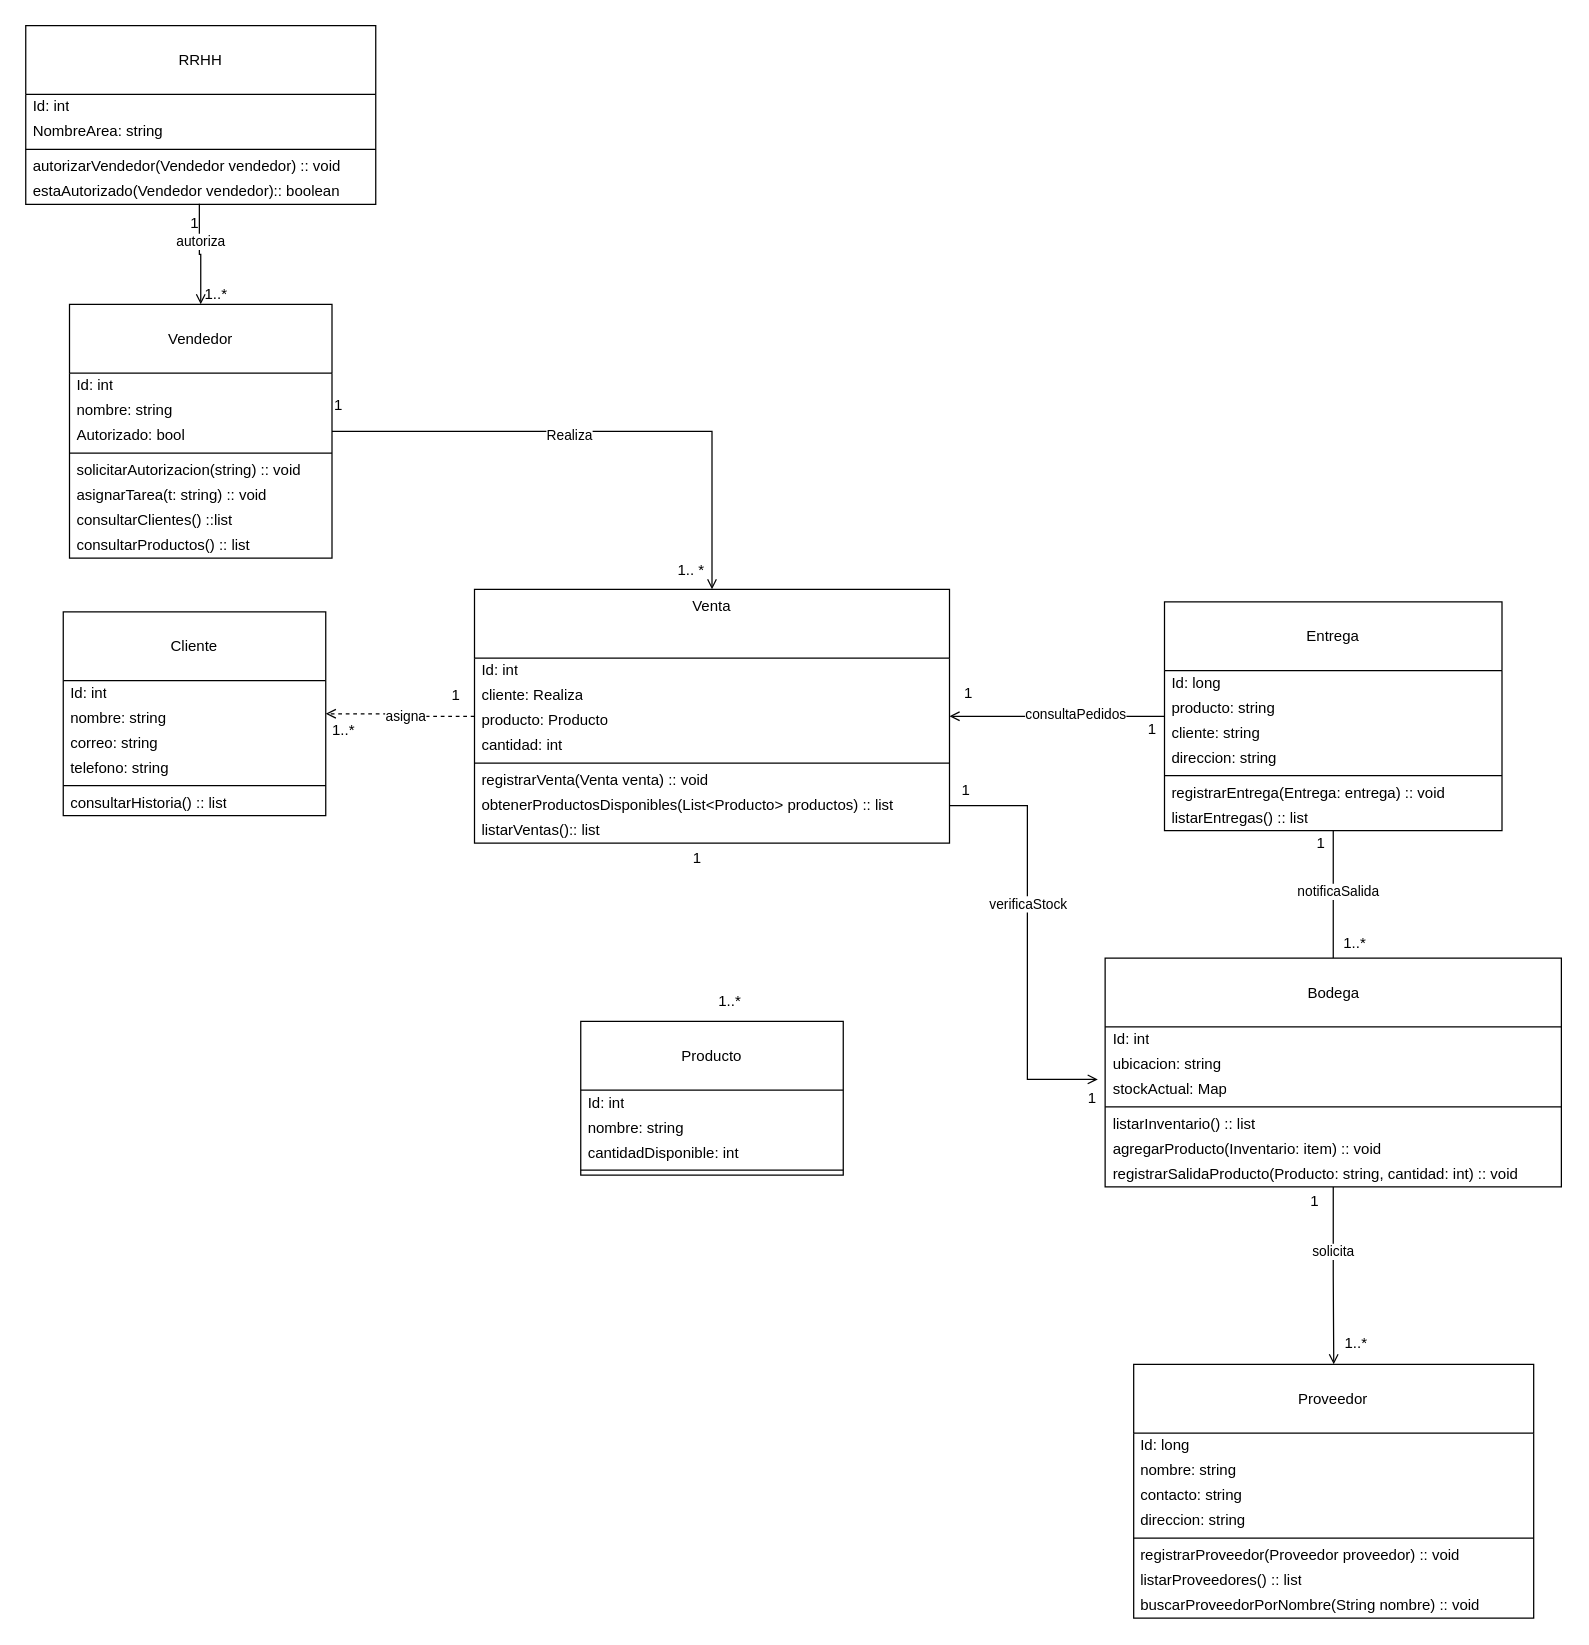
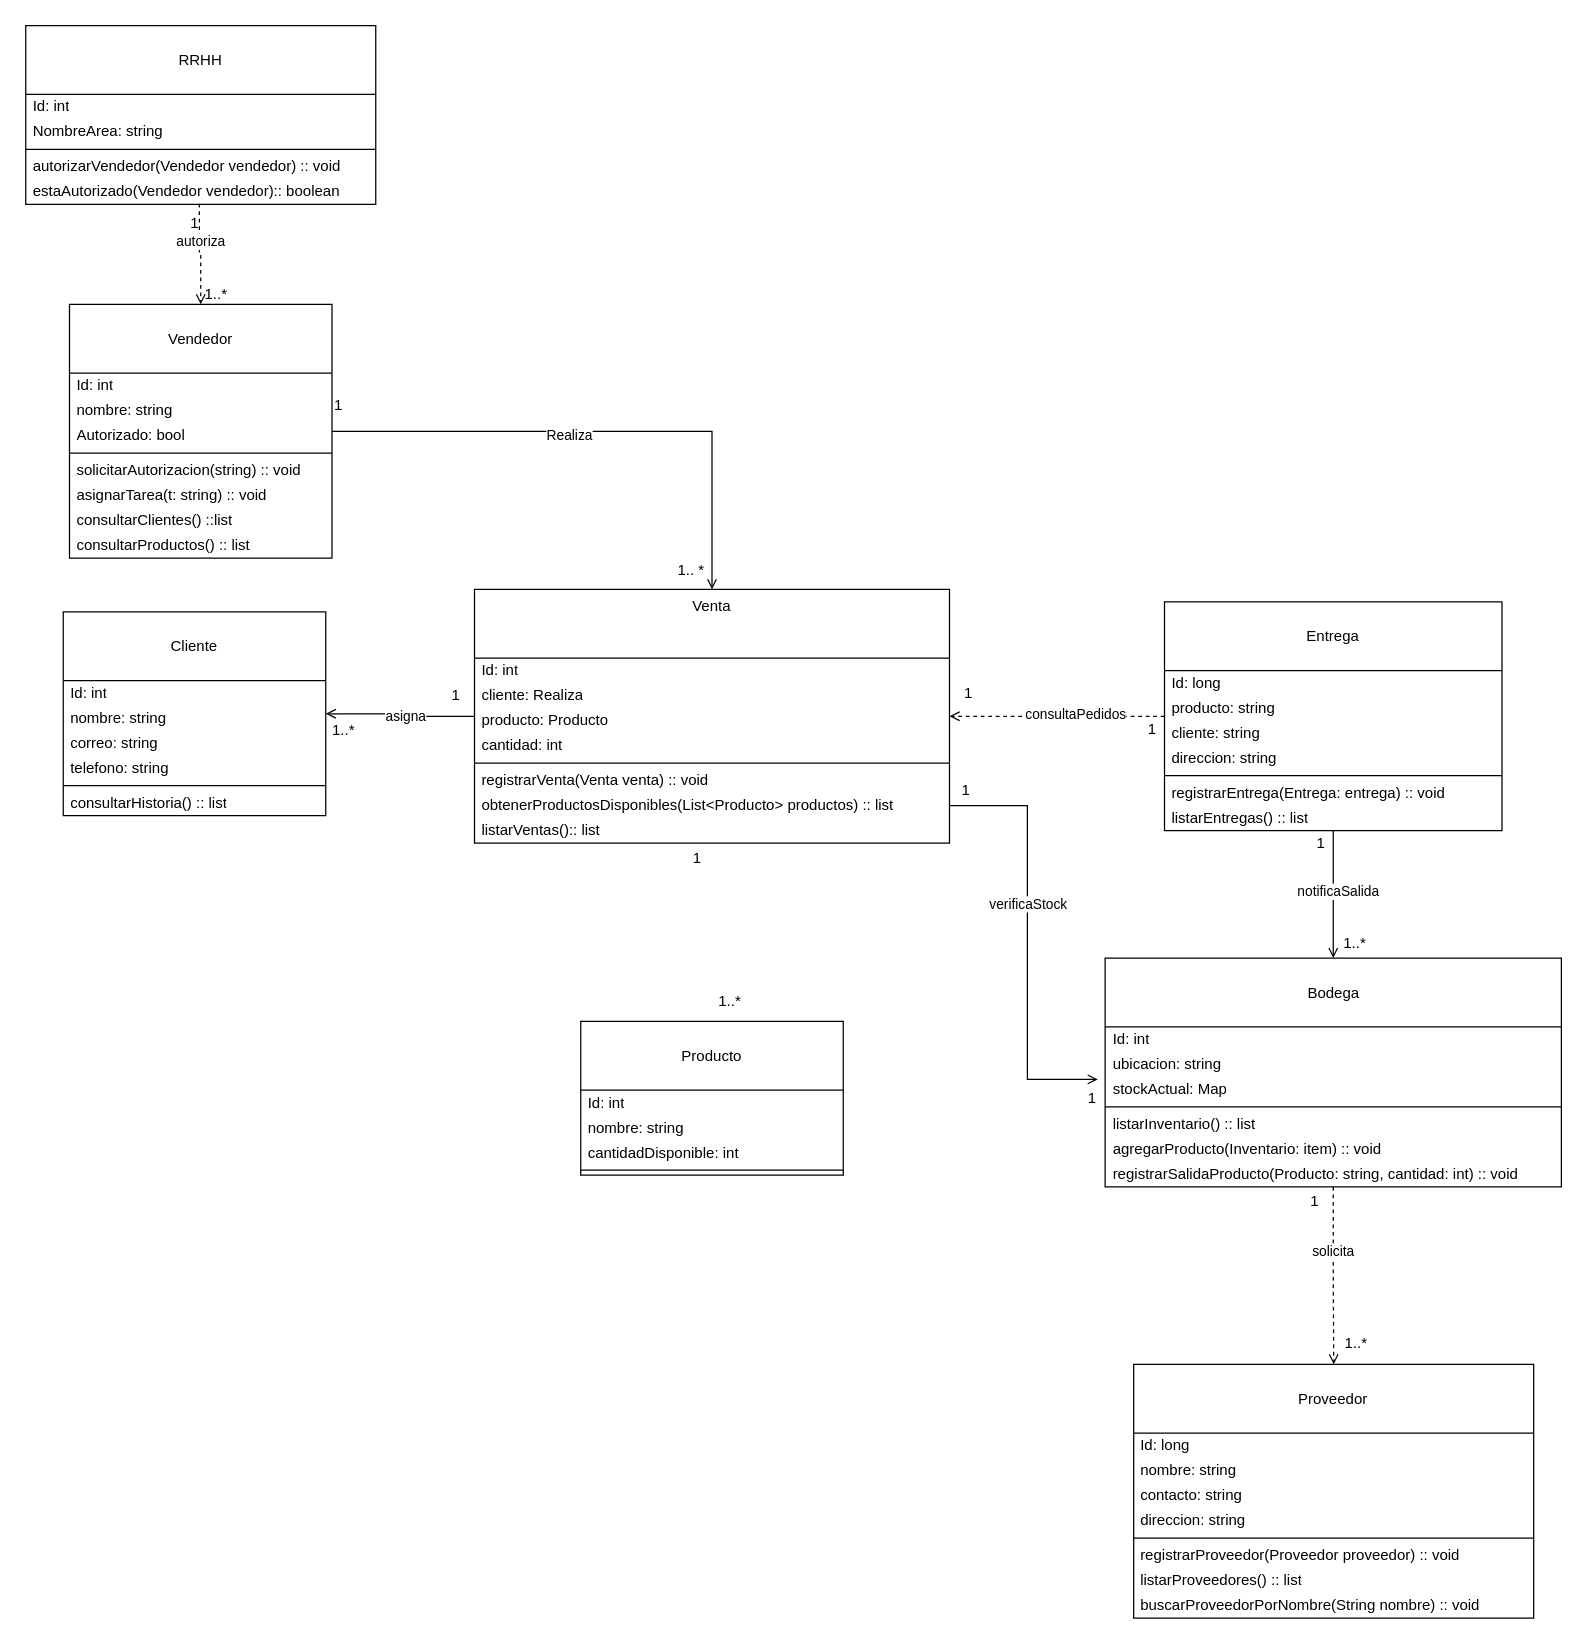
- <mxCell id="2" style="edgeStyle=orthogonalEdgeStyle;rounded=0;orthogonalLoop=1;jettySize=auto;html=1;entryX=0.5;entryY=0;entryDx=0;entryDy=0;exitX=0.496;exitY=0.976;exitDx=0;exitDy=0;exitPerimeter=0;endArrow=open;endFill=0;" parent="1" source="9" target="12" edge="1"><mxGeometry relative="1" as="geometry"><mxPoint x="160" y="184" as="sourcePoint" /></mxGeometry></mxCell>
+ <mxCell id="2" style="edgeStyle=orthogonalEdgeStyle;rounded=0;orthogonalLoop=1;jettySize=auto;html=1;entryX=0.5;entryY=0;entryDx=0;entryDy=0;exitX=0.496;exitY=0.976;exitDx=0;exitDy=0;exitPerimeter=0;endArrow=open;endFill=0;dashed=1;" parent="1" source="9" target="12" edge="1"><mxGeometry relative="1" as="geometry"><mxPoint x="160" y="184" as="sourcePoint" /></mxGeometry></mxCell>
- <mxCell id="23" value="" style="edgeStyle=orthogonalEdgeStyle;rounded=0;orthogonalLoop=1;jettySize=auto;html=1;endArrow=open;endFill=0;dashed=1;" parent="1" source="27" target="38" edge="1"><mxGeometry relative="1" as="geometry" /></mxCell>
+ <mxCell id="23" value="" style="edgeStyle=orthogonalEdgeStyle;rounded=0;orthogonalLoop=1;jettySize=auto;html=1;endArrow=open;endFill=0;" parent="1" source="27" target="38" edge="1"><mxGeometry relative="1" as="geometry" /></mxCell>
- <mxCell id="25" value="" style="edgeStyle=orthogonalEdgeStyle;rounded=0;orthogonalLoop=1;jettySize=auto;html=1;endArrow=open;endFill=0;" parent="1" source="56" target="27" edge="1"><mxGeometry relative="1" as="geometry" /></mxCell>
+ <mxCell id="25" value="" style="edgeStyle=orthogonalEdgeStyle;rounded=0;orthogonalLoop=1;jettySize=auto;html=1;endArrow=open;endFill=0;dashed=1;" parent="1" source="56" target="27" edge="1"><mxGeometry relative="1" as="geometry" /></mxCell>
- <mxCell id="54" value="" style="edgeStyle=orthogonalEdgeStyle;rounded=0;orthogonalLoop=1;jettySize=auto;html=1;endArrow=none;endFill=0;" parent="1" source="56" target="68" edge="1"><mxGeometry relative="1" as="geometry" /></mxCell>
+ <mxCell id="54" value="" style="edgeStyle=orthogonalEdgeStyle;rounded=0;orthogonalLoop=1;jettySize=auto;html=1;endArrow=open;endFill=0;" parent="1" source="56" target="68" edge="1"><mxGeometry relative="1" as="geometry" /></mxCell>
- <mxCell id="66" value="" style="edgeStyle=orthogonalEdgeStyle;rounded=0;orthogonalLoop=1;jettySize=auto;html=1;endArrow=open;endFill=0;" parent="1" source="68" target="82" edge="1"><mxGeometry relative="1" as="geometry" /></mxCell>
+ <mxCell id="66" value="" style="edgeStyle=orthogonalEdgeStyle;rounded=0;orthogonalLoop=1;jettySize=auto;html=1;endArrow=open;endFill=0;dashed=1;" parent="1" source="68" target="82" edge="1"><mxGeometry relative="1" as="geometry" /></mxCell>
